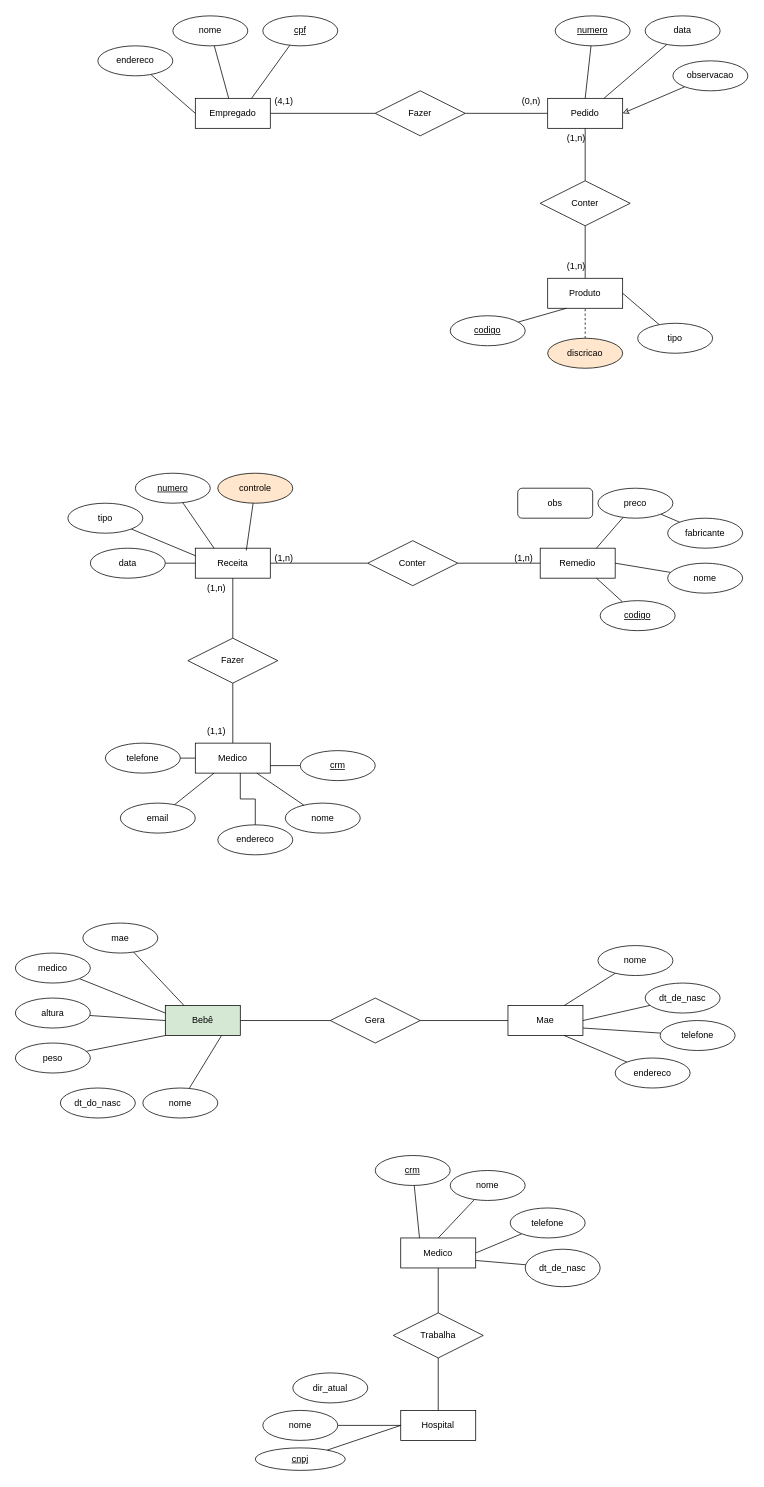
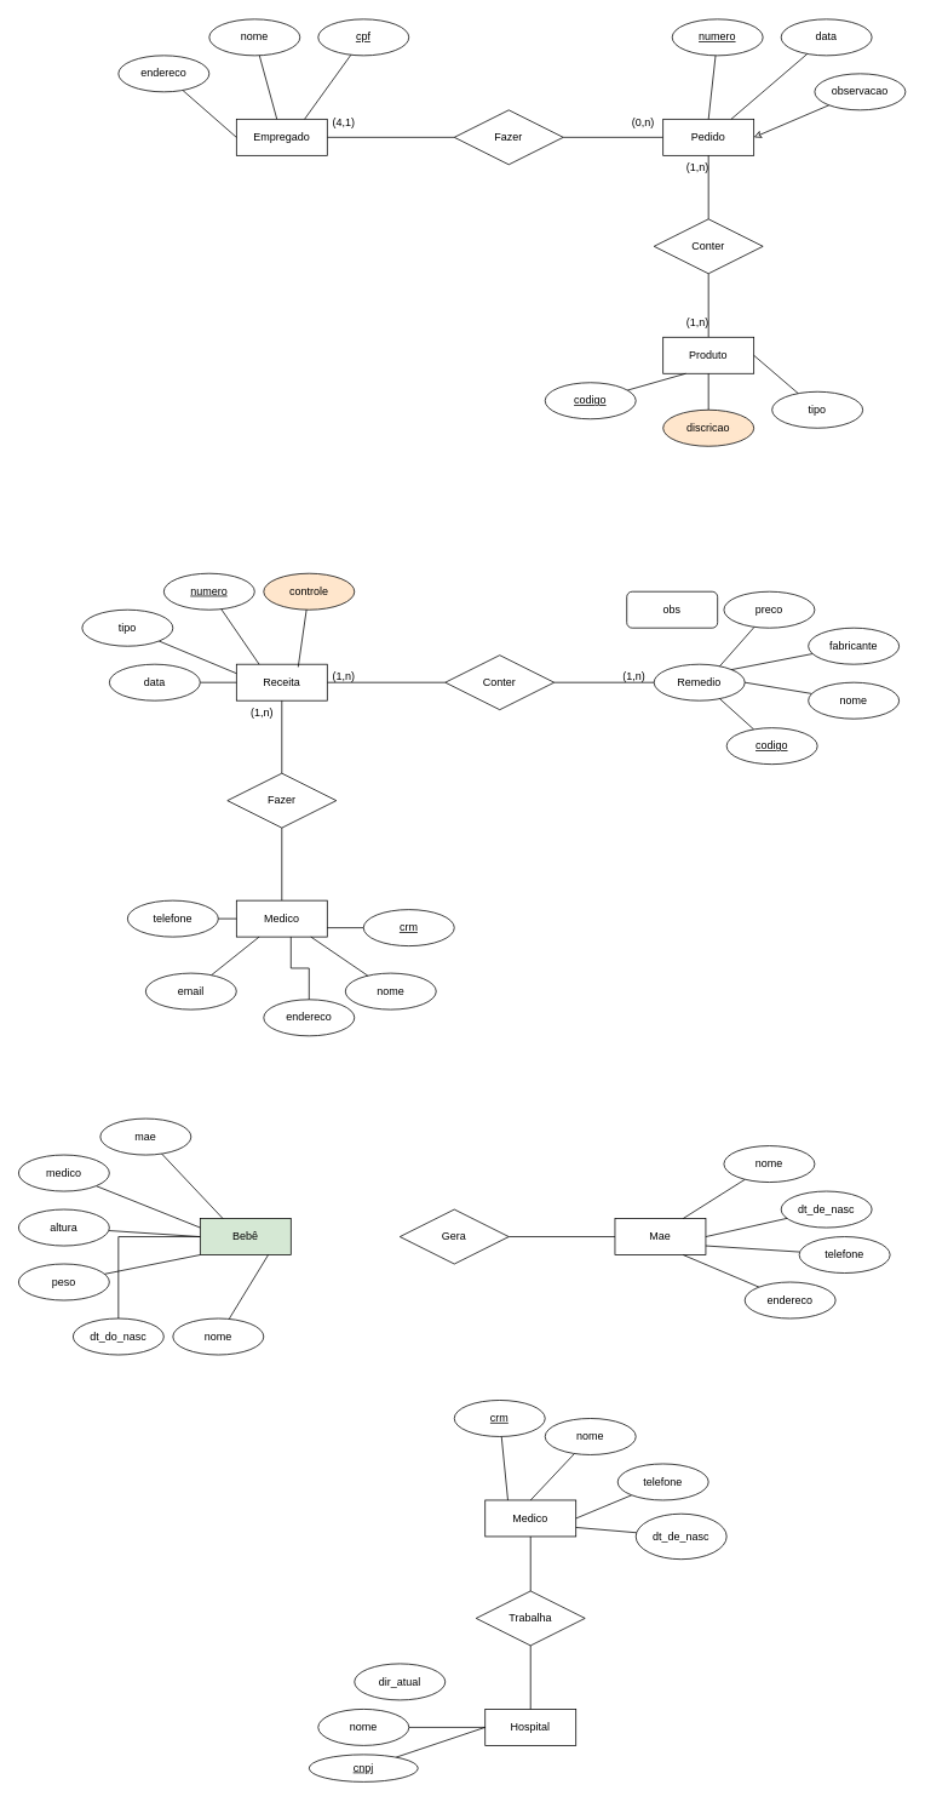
- <mxCell id="29" style="edgeStyle=orthogonalEdgeStyle;rounded=0;orthogonalLoop=1;jettySize=auto;html=1;entryX=0.5;entryY=1;entryDx=0;entryDy=0;endArrow=none;endFill=0;dashed=1;" edge="1" parent="1" source="30" target="22"><mxGeometry relative="1" as="geometry" /></mxCell>
+ <mxCell id="29" style="edgeStyle=orthogonalEdgeStyle;rounded=0;orthogonalLoop=1;jettySize=auto;html=1;entryX=0.5;entryY=1;entryDx=0;entryDy=0;endArrow=none;endFill=0;" edge="1" parent="1" source="30" target="22"><mxGeometry relative="1" as="geometry" /></mxCell>
- <mxCell id="52" style="rounded=0;orthogonalLoop=1;jettySize=auto;html=1;endArrow=none;endFill=0;" edge="1" parent="1" source="53" target="55"><mxGeometry relative="1" as="geometry" /></mxCell>
+ <mxCell id="52" style="rounded=0;orthogonalLoop=1;jettySize=auto;html=1;entryX=1;entryY=0;entryDx=0;entryDy=0;endArrow=none;endFill=0;" edge="1" parent="1" source="53" target="36"><mxGeometry relative="1" as="geometry" /></mxCell>
- <mxCell id="36" value="Remedio" style="whiteSpace=wrap;html=1;align=center;" vertex="1" parent="1"><mxGeometry x="720" y="730" width="100" height="40" as="geometry" /></mxCell>
+ <mxCell id="36" value="Remedio" style="ellipse;whiteSpace=wrap;html=1;align=center;" vertex="1" parent="1"><mxGeometry x="720" y="730" width="100" height="40" as="geometry" /></mxCell>
- <mxCell id="72" value="(1,1)" style="text;strokeColor=none;fillColor=none;spacingLeft=4;spacingRight=4;overflow=hidden;rotatable=0;points=[[0,0.5],[1,0.5]];portConstraint=eastwest;fontSize=12;whiteSpace=wrap;html=1;" vertex="1" parent="1"><mxGeometry x="270" y="960" width="40" height="30" as="geometry" /></mxCell>
- <mxCell id="73" style="edgeStyle=orthogonalEdgeStyle;rounded=0;orthogonalLoop=1;jettySize=auto;html=1;entryX=0;entryY=0.5;entryDx=0;entryDy=0;endArrow=none;endFill=0;" edge="1" parent="1" source="74" target="112"><mxGeometry relative="1" as="geometry" /></mxCell>
+ <mxCell id="73" style="edgeStyle=orthogonalEdgeStyle;rounded=0;orthogonalLoop=1;jettySize=auto;html=1;endArrow=none;endFill=0;" edge="1" parent="1" source="74" target="77"><mxGeometry relative="1" as="geometry" /></mxCell>
